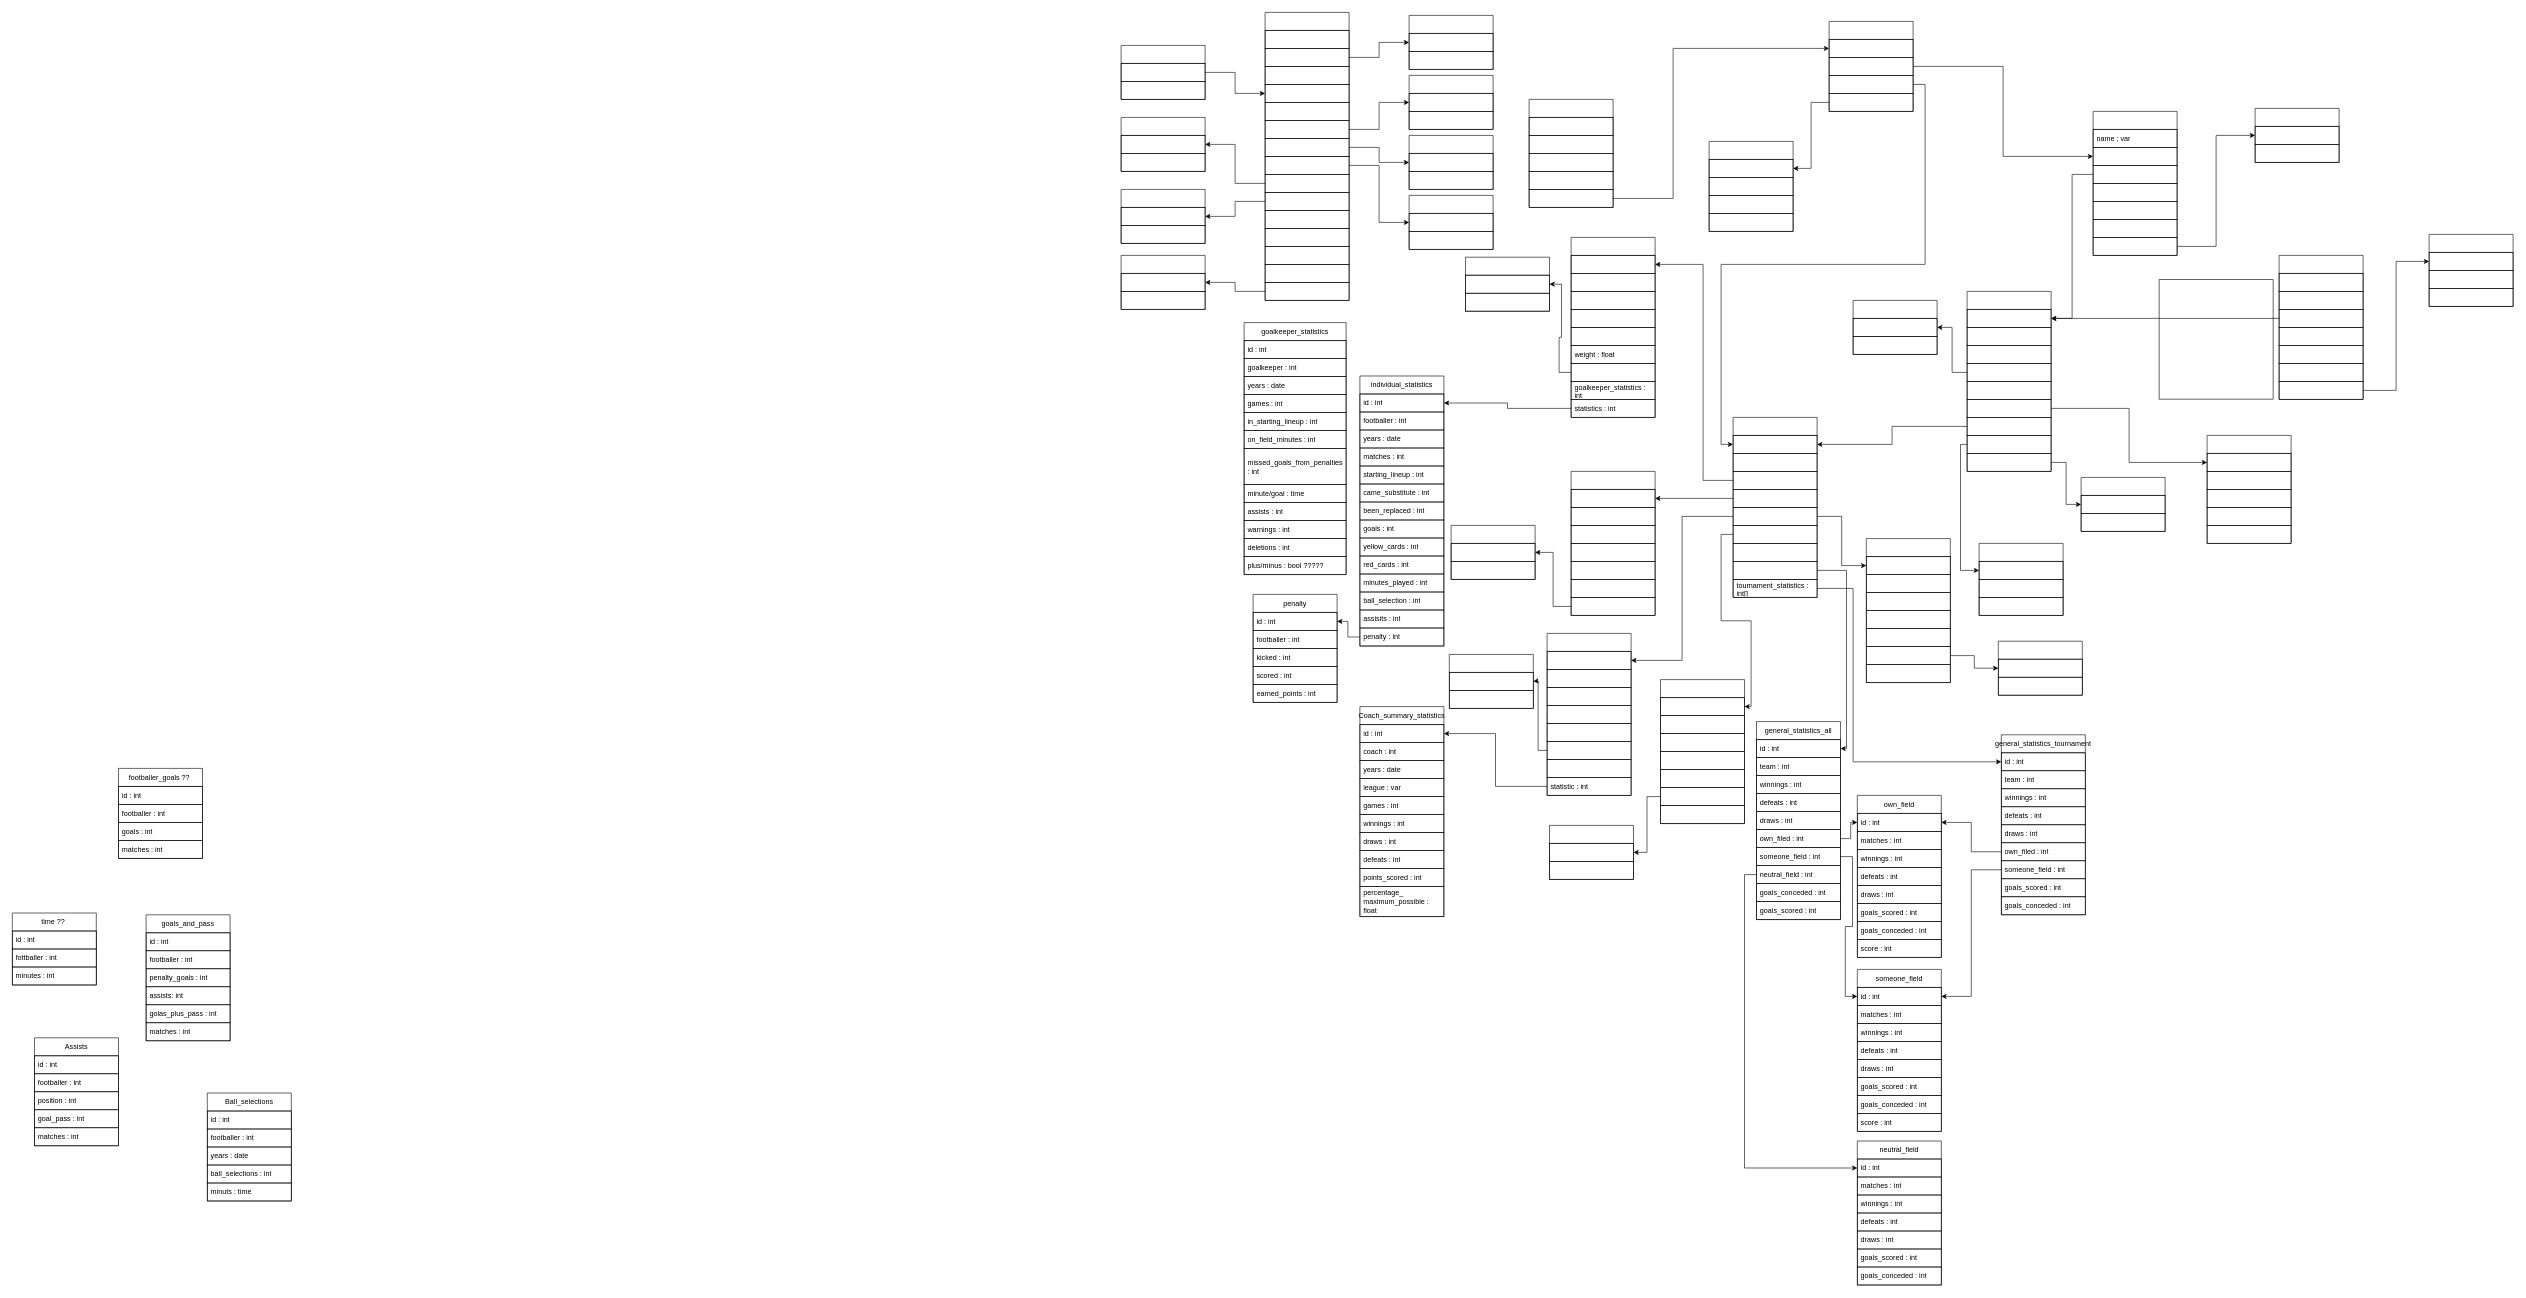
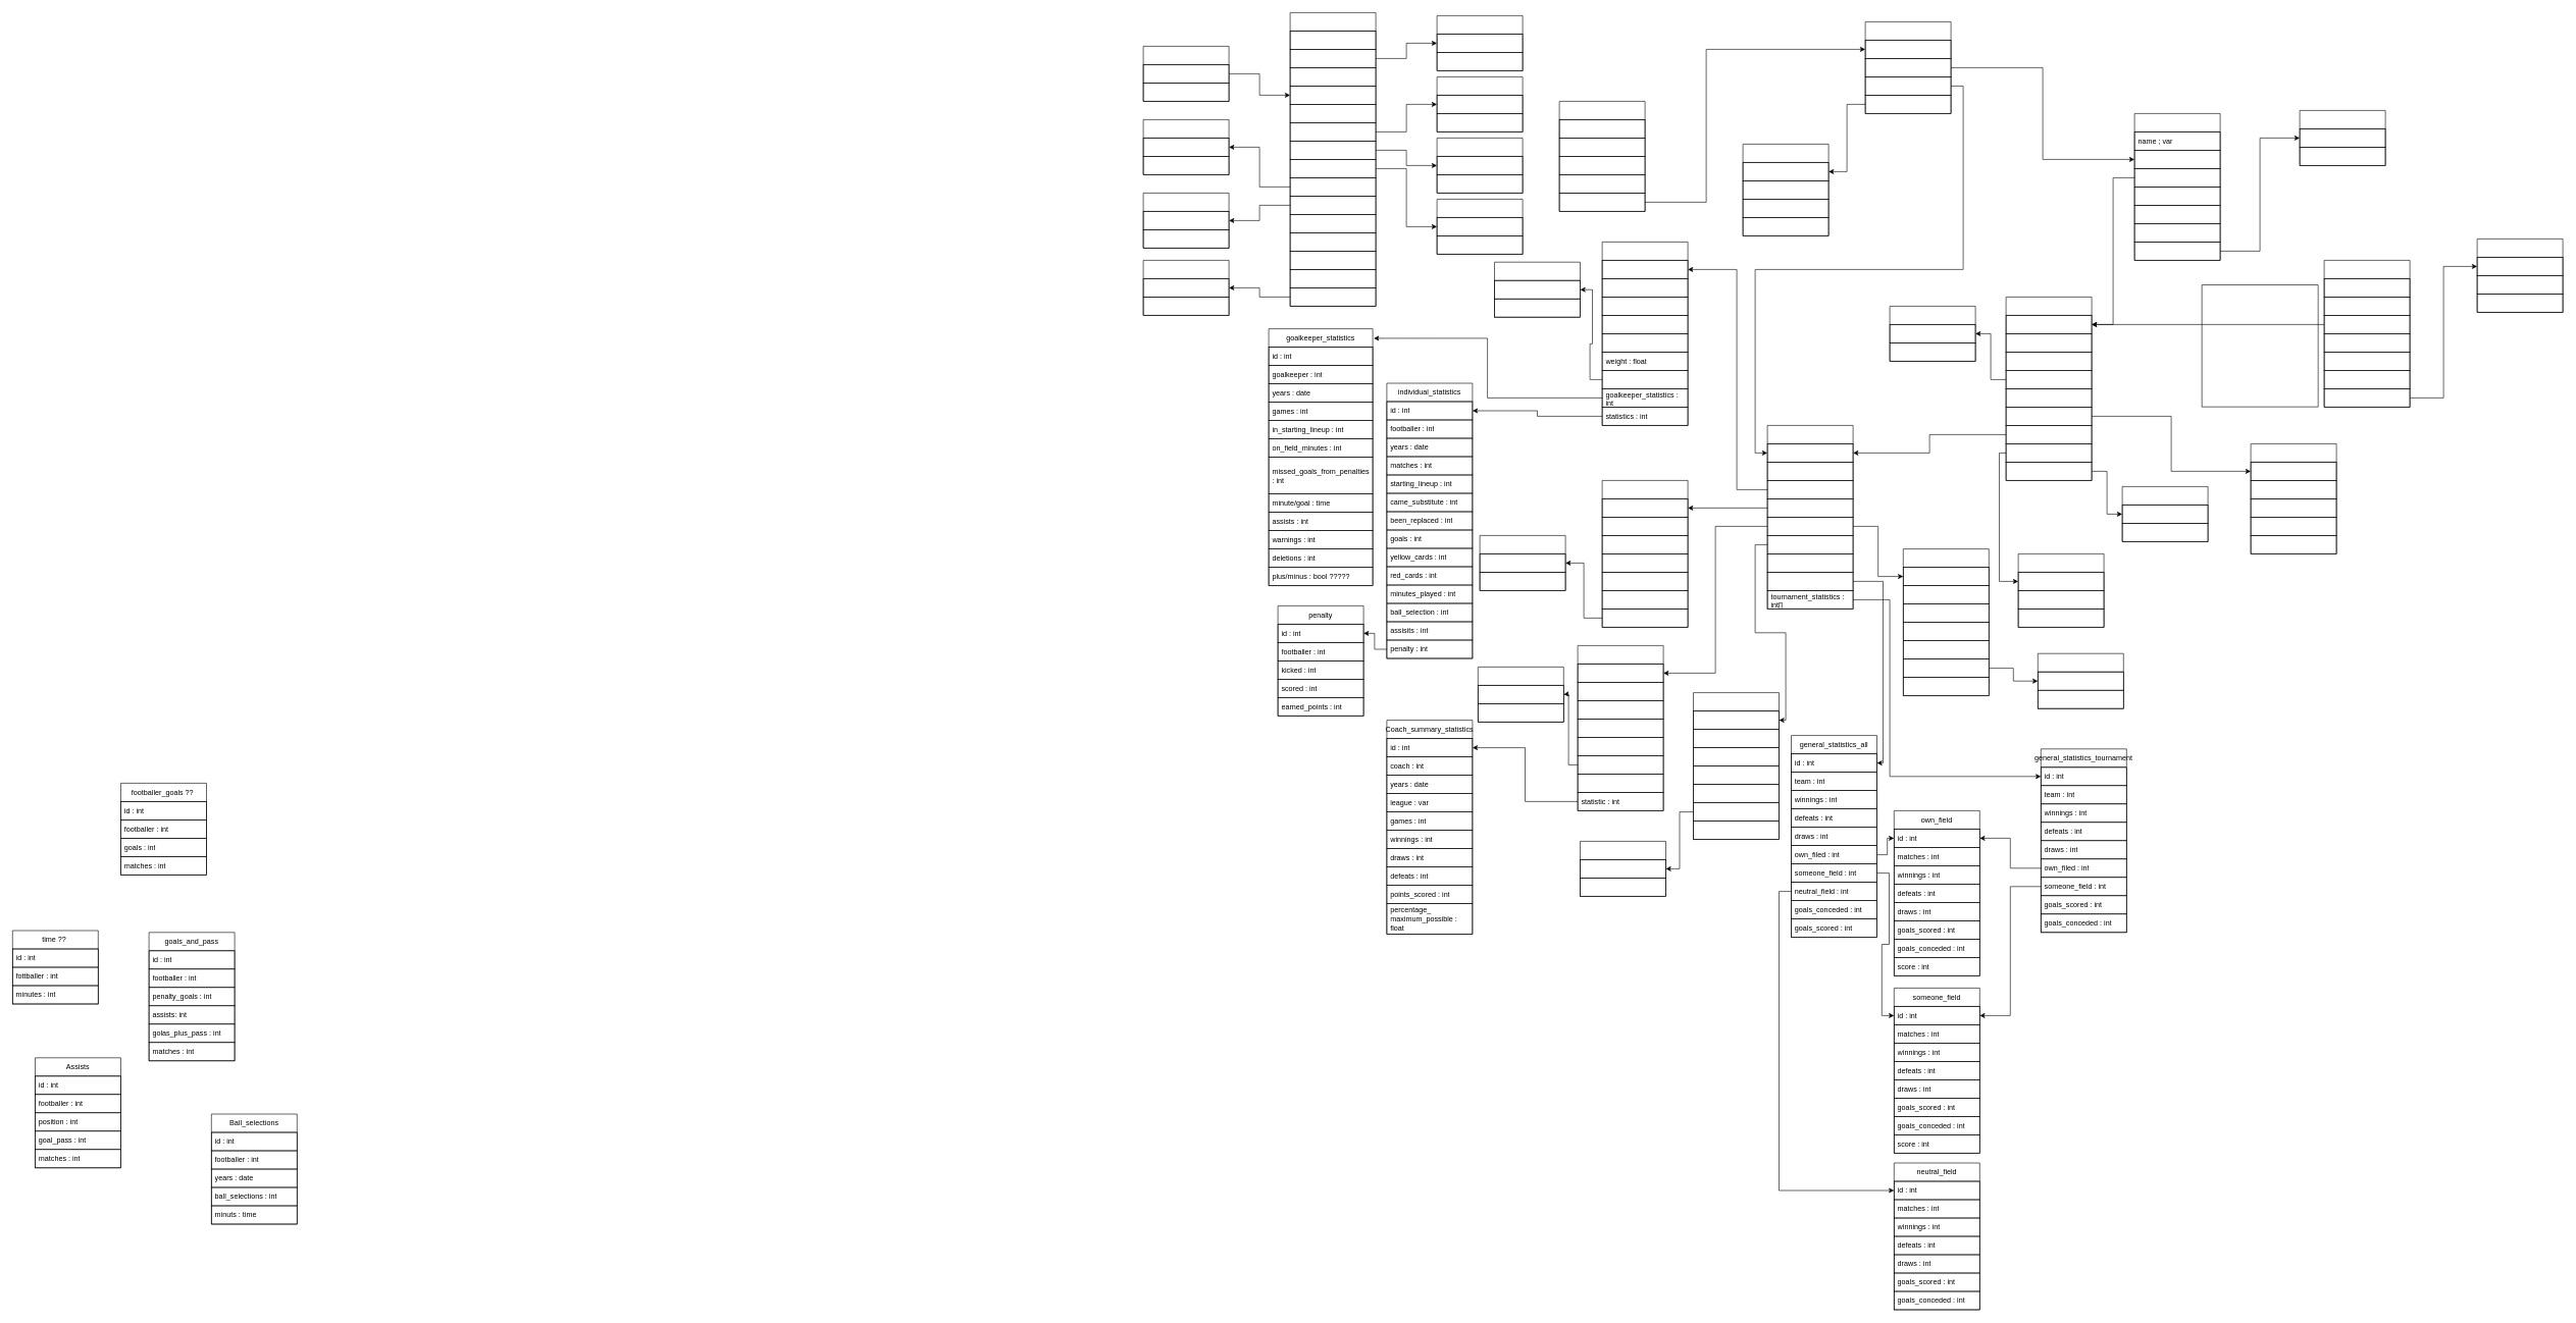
+ <mxCell id="330" style="edgeStyle=orthogonalEdgeStyle;rounded=0;orthogonalLoop=1;jettySize=auto;html=1;exitX=0;exitY=0.5;exitDx=0;exitDy=0;entryX=1.01;entryY=0.037;entryDx=0;entryDy=0;entryPerimeter=0;shadow=0;swimlaneLine=1;strokeColor=default;fontFamily=Helvetica;" edge="1" parent="1" source="124" target="275"><mxGeometry relative="1" as="geometry" /></mxCell>
